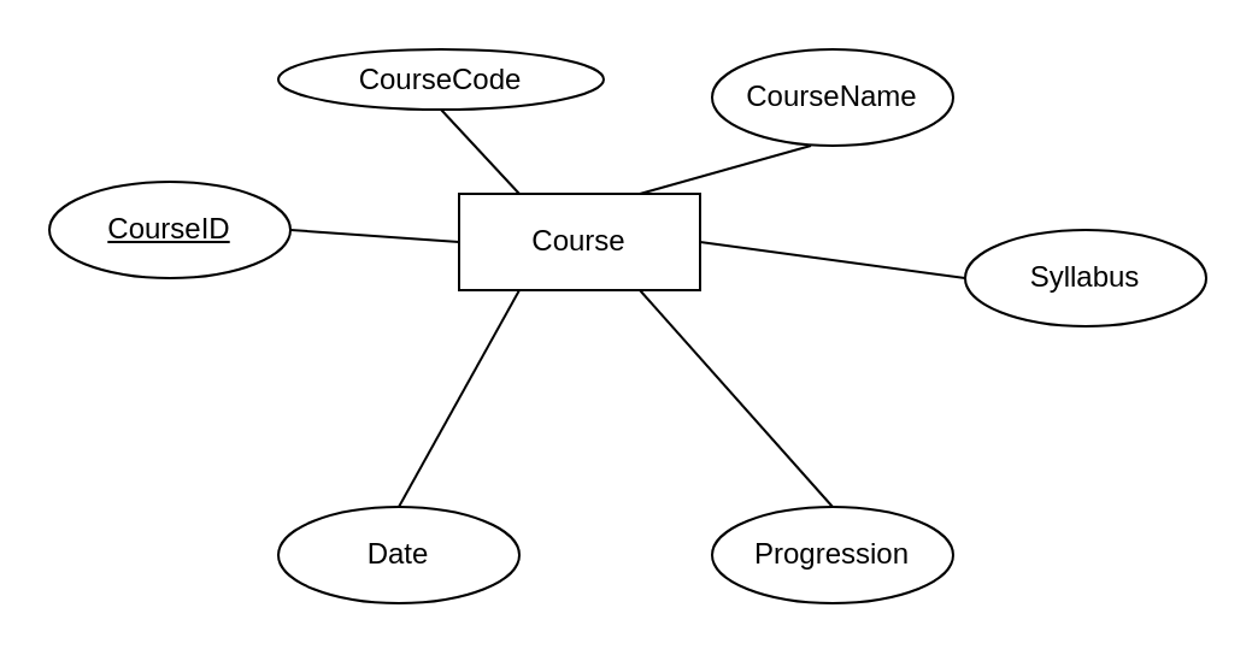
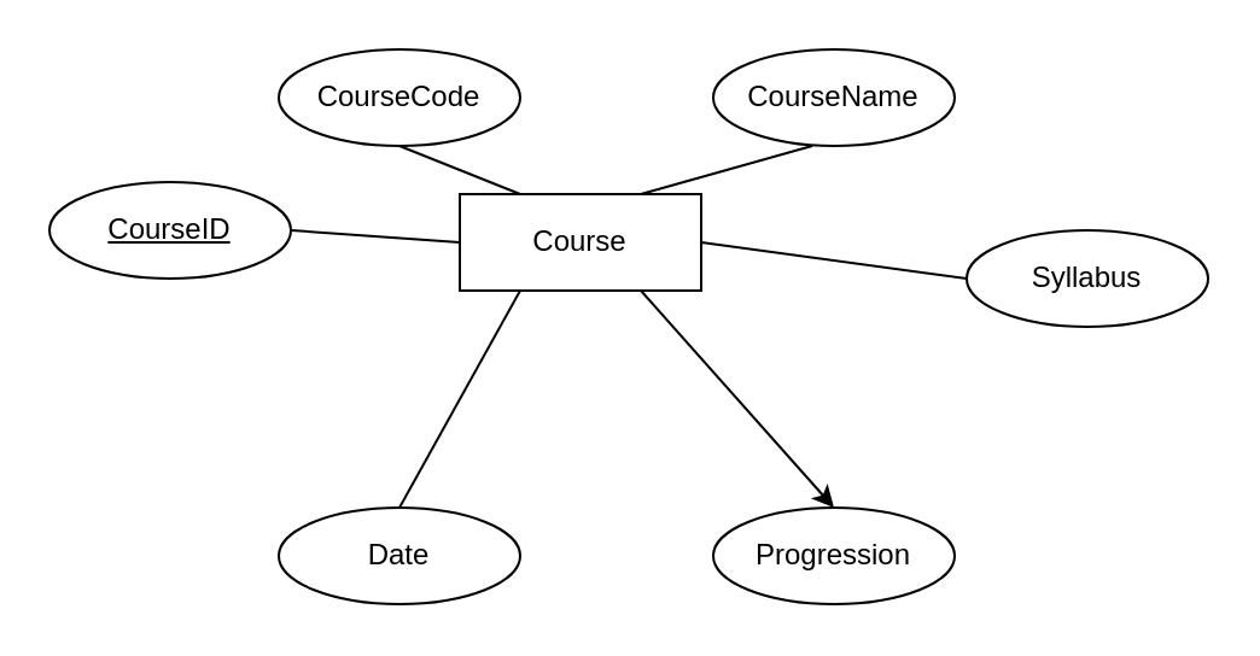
- <mxCell id="4" value="CourseCode" style="ellipse;whiteSpace=wrap;html=1;align=center;" vertex="1" parent="1"><mxGeometry x="115" y="20" width="135" height="25" as="geometry" /></mxCell>
+ <mxCell id="4" value="CourseCode" style="ellipse;whiteSpace=wrap;html=1;align=center;" vertex="1" parent="1"><mxGeometry x="115" y="20" width="100" height="40" as="geometry" /></mxCell>
- <mxCell id="12" value="" style="endArrow=none;html=1;rounded=0;exitX=0.75;exitY=1;exitDx=0;exitDy=0;entryX=0.5;entryY=0;entryDx=0;entryDy=0;" edge="1" parent="1" source="2" target="7"><mxGeometry relative="1" as="geometry"><mxPoint x="285" y="160" as="sourcePoint" /><mxPoint x="445" y="160" as="targetPoint" /></mxGeometry></mxCell>
+ <mxCell id="12" value="" style="endArrow=classic;html=1;rounded=0;exitX=0.75;exitY=1;exitDx=0;exitDy=0;entryX=0.5;entryY=0;entryDx=0;entryDy=0;" edge="1" parent="1" source="2" target="7"><mxGeometry relative="1" as="geometry"><mxPoint x="285" y="160" as="sourcePoint" /><mxPoint x="445" y="160" as="targetPoint" /></mxGeometry></mxCell>
